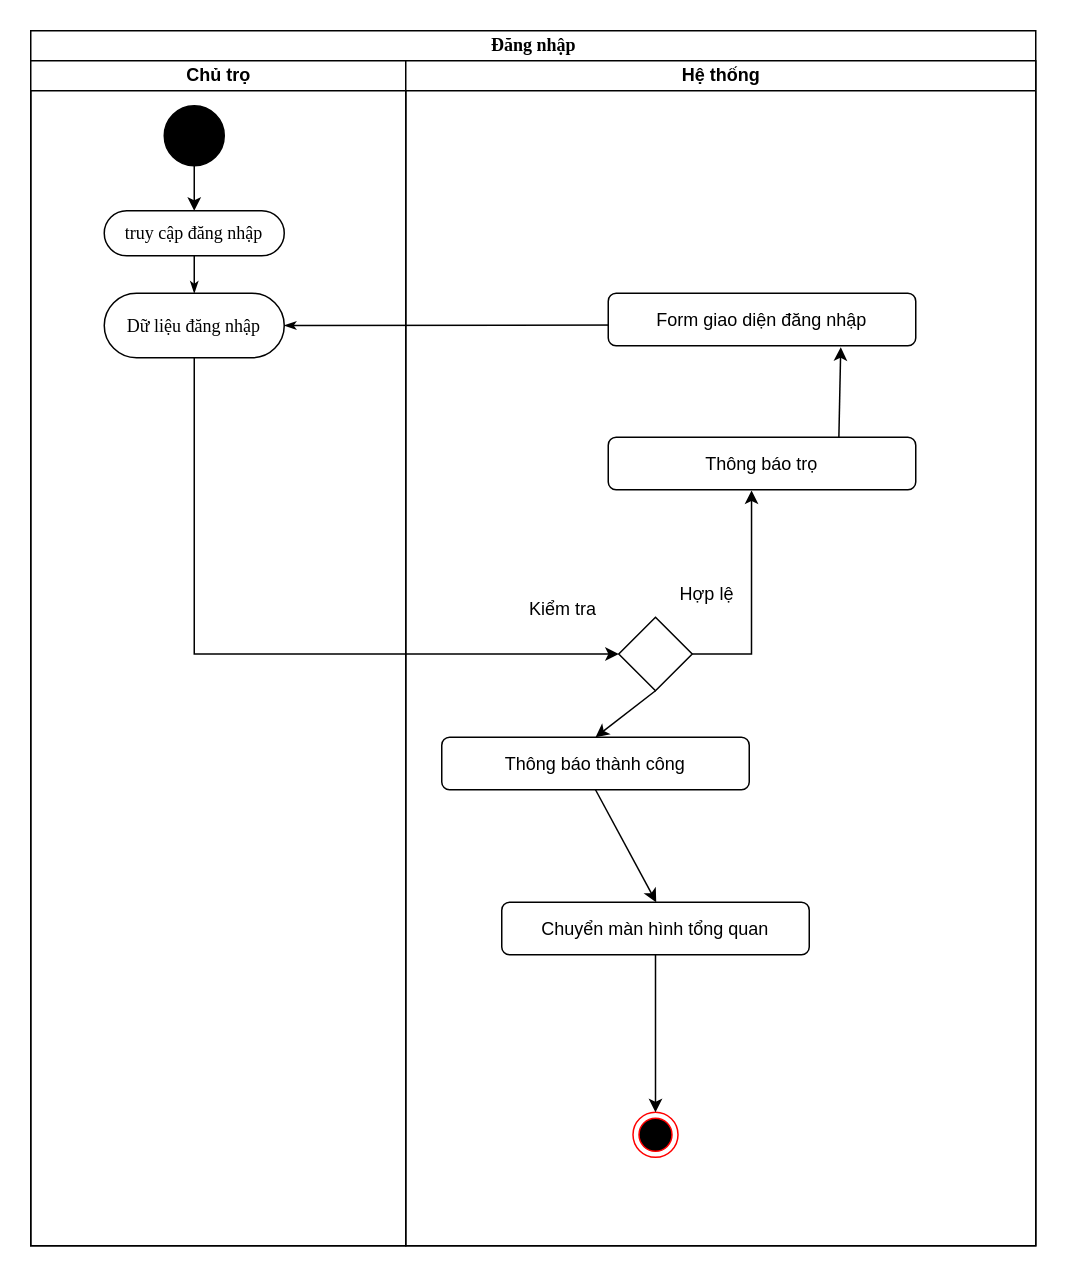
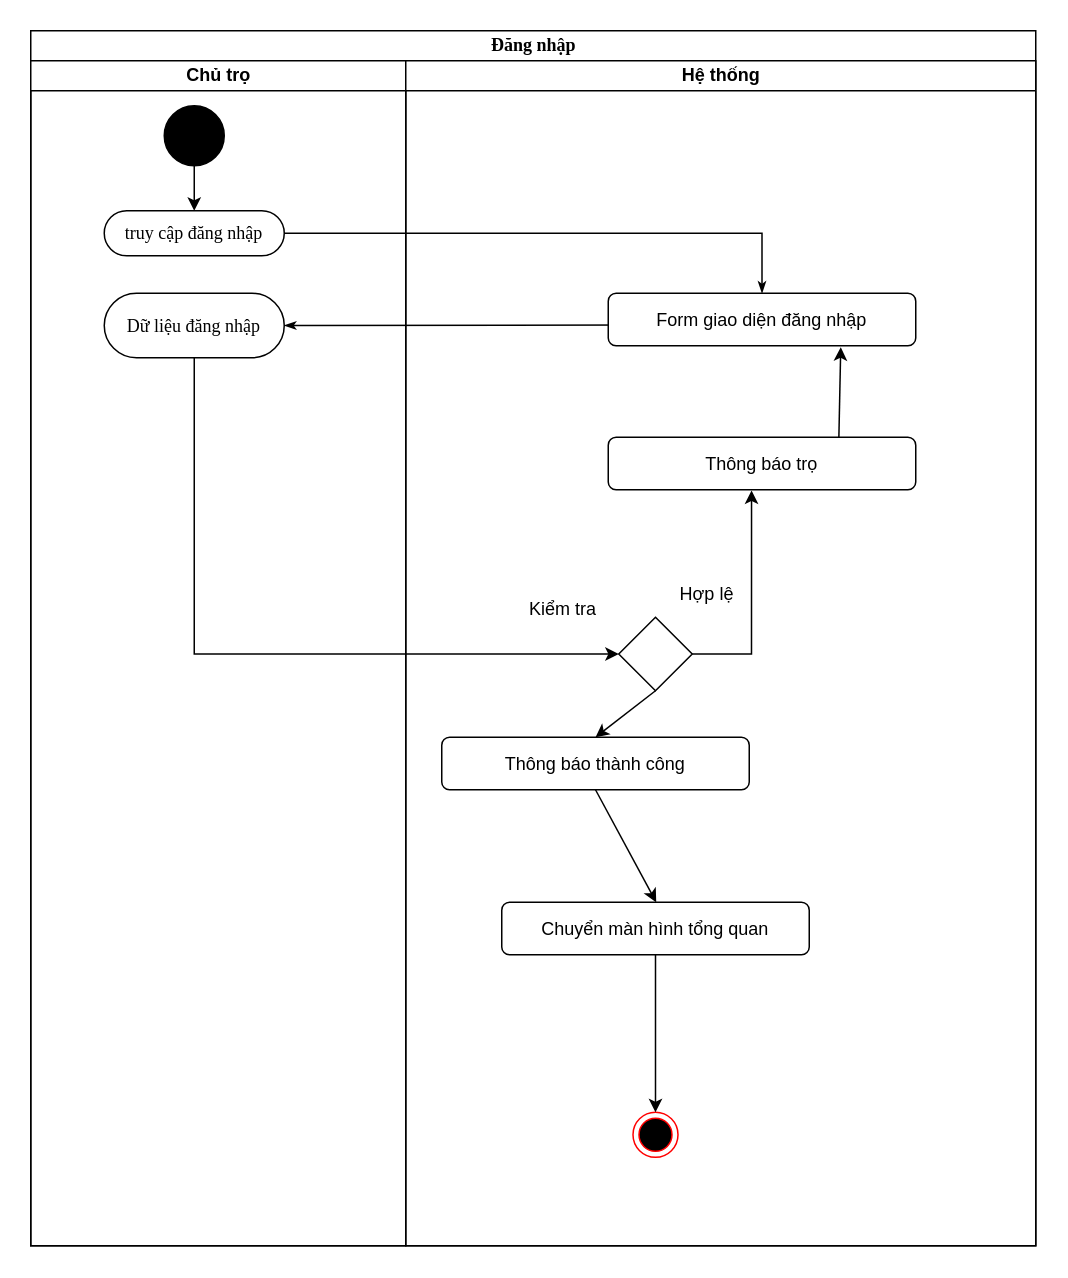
- <mxCell id="8" style="rounded=0;html=1;labelBackgroundColor=none;startArrow=none;startFill=0;startSize=5;endArrow=classicThin;endFill=1;endSize=5;jettySize=auto;orthogonalLoop=1;strokeWidth=1;fontFamily=Verdana;fontSize=12;edgeStyle=orthogonalEdgeStyle;" parent="2" source="5" target="7" edge="1"><mxGeometry relative="1" as="geometry"><mxPoint x="500" y="190" as="targetPoint" /></mxGeometry></mxCell>
+ <mxCell id="8" style="rounded=0;html=1;labelBackgroundColor=none;startArrow=none;startFill=0;startSize=5;endArrow=classicThin;endFill=1;endSize=5;jettySize=auto;orthogonalLoop=1;strokeWidth=1;fontFamily=Verdana;fontSize=12;edgeStyle=orthogonalEdgeStyle;entryX=0.5;entryY=0;entryDx=0;entryDy=0;" parent="2" source="5" target="12" edge="1"><mxGeometry relative="1" as="geometry"><mxPoint x="500" y="190" as="targetPoint" /></mxGeometry></mxCell>
